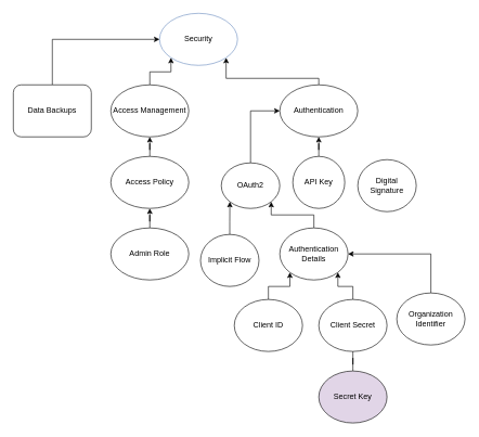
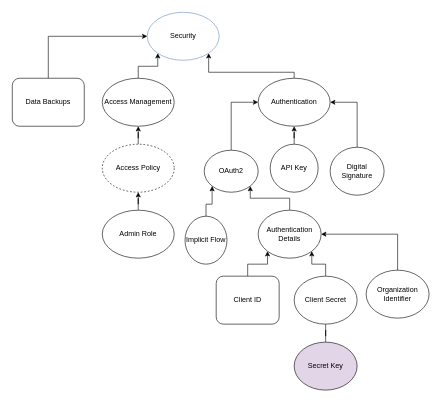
+ <mxCell id="21" style="edgeStyle=orthogonalEdgeStyle;rounded=0;orthogonalLoop=1;jettySize=auto;html=1;entryX=1;entryY=0.5;entryDx=0;entryDy=0;exitX=0.5;exitY=0;exitDx=0;exitDy=0;" parent="1" source="22" target="12" edge="1"><mxGeometry relative="1" as="geometry" /></mxCell>
- <mxCell id="6" value="Access Policy" style="ellipse;whiteSpace=wrap;html=1;" parent="1" vertex="1"><mxGeometry x="170" y="240" width="120" height="80" as="geometry" /></mxCell>
+ <mxCell id="6" value="Access Policy" style="ellipse;whiteSpace=wrap;html=1;dashed=1;" parent="1" vertex="1"><mxGeometry x="170" y="240" width="120" height="80" as="geometry" /></mxCell>
- <mxCell id="18" value="Implicit Flow" style="ellipse;whiteSpace=wrap;html=1;" parent="1" vertex="1"><mxGeometry x="308" y="360" width="90" height="80" as="geometry" /></mxCell>
+ <mxCell id="18" value="Implicit Flow" style="ellipse;whiteSpace=wrap;html=1;" parent="1" vertex="1"><mxGeometry x="308" y="360" width="70" height="80" as="geometry" /></mxCell>
- <mxCell id="24" value="Client ID" style="ellipse;whiteSpace=wrap;html=1;" parent="1" vertex="1"><mxGeometry x="360" y="460" width="105" height="80" as="geometry" /></mxCell>
+ <mxCell id="24" value="Client ID" style="whiteSpace=wrap;html=1;rounded=1;" parent="1" vertex="1"><mxGeometry x="360" y="460" width="105" height="80" as="geometry" /></mxCell>
